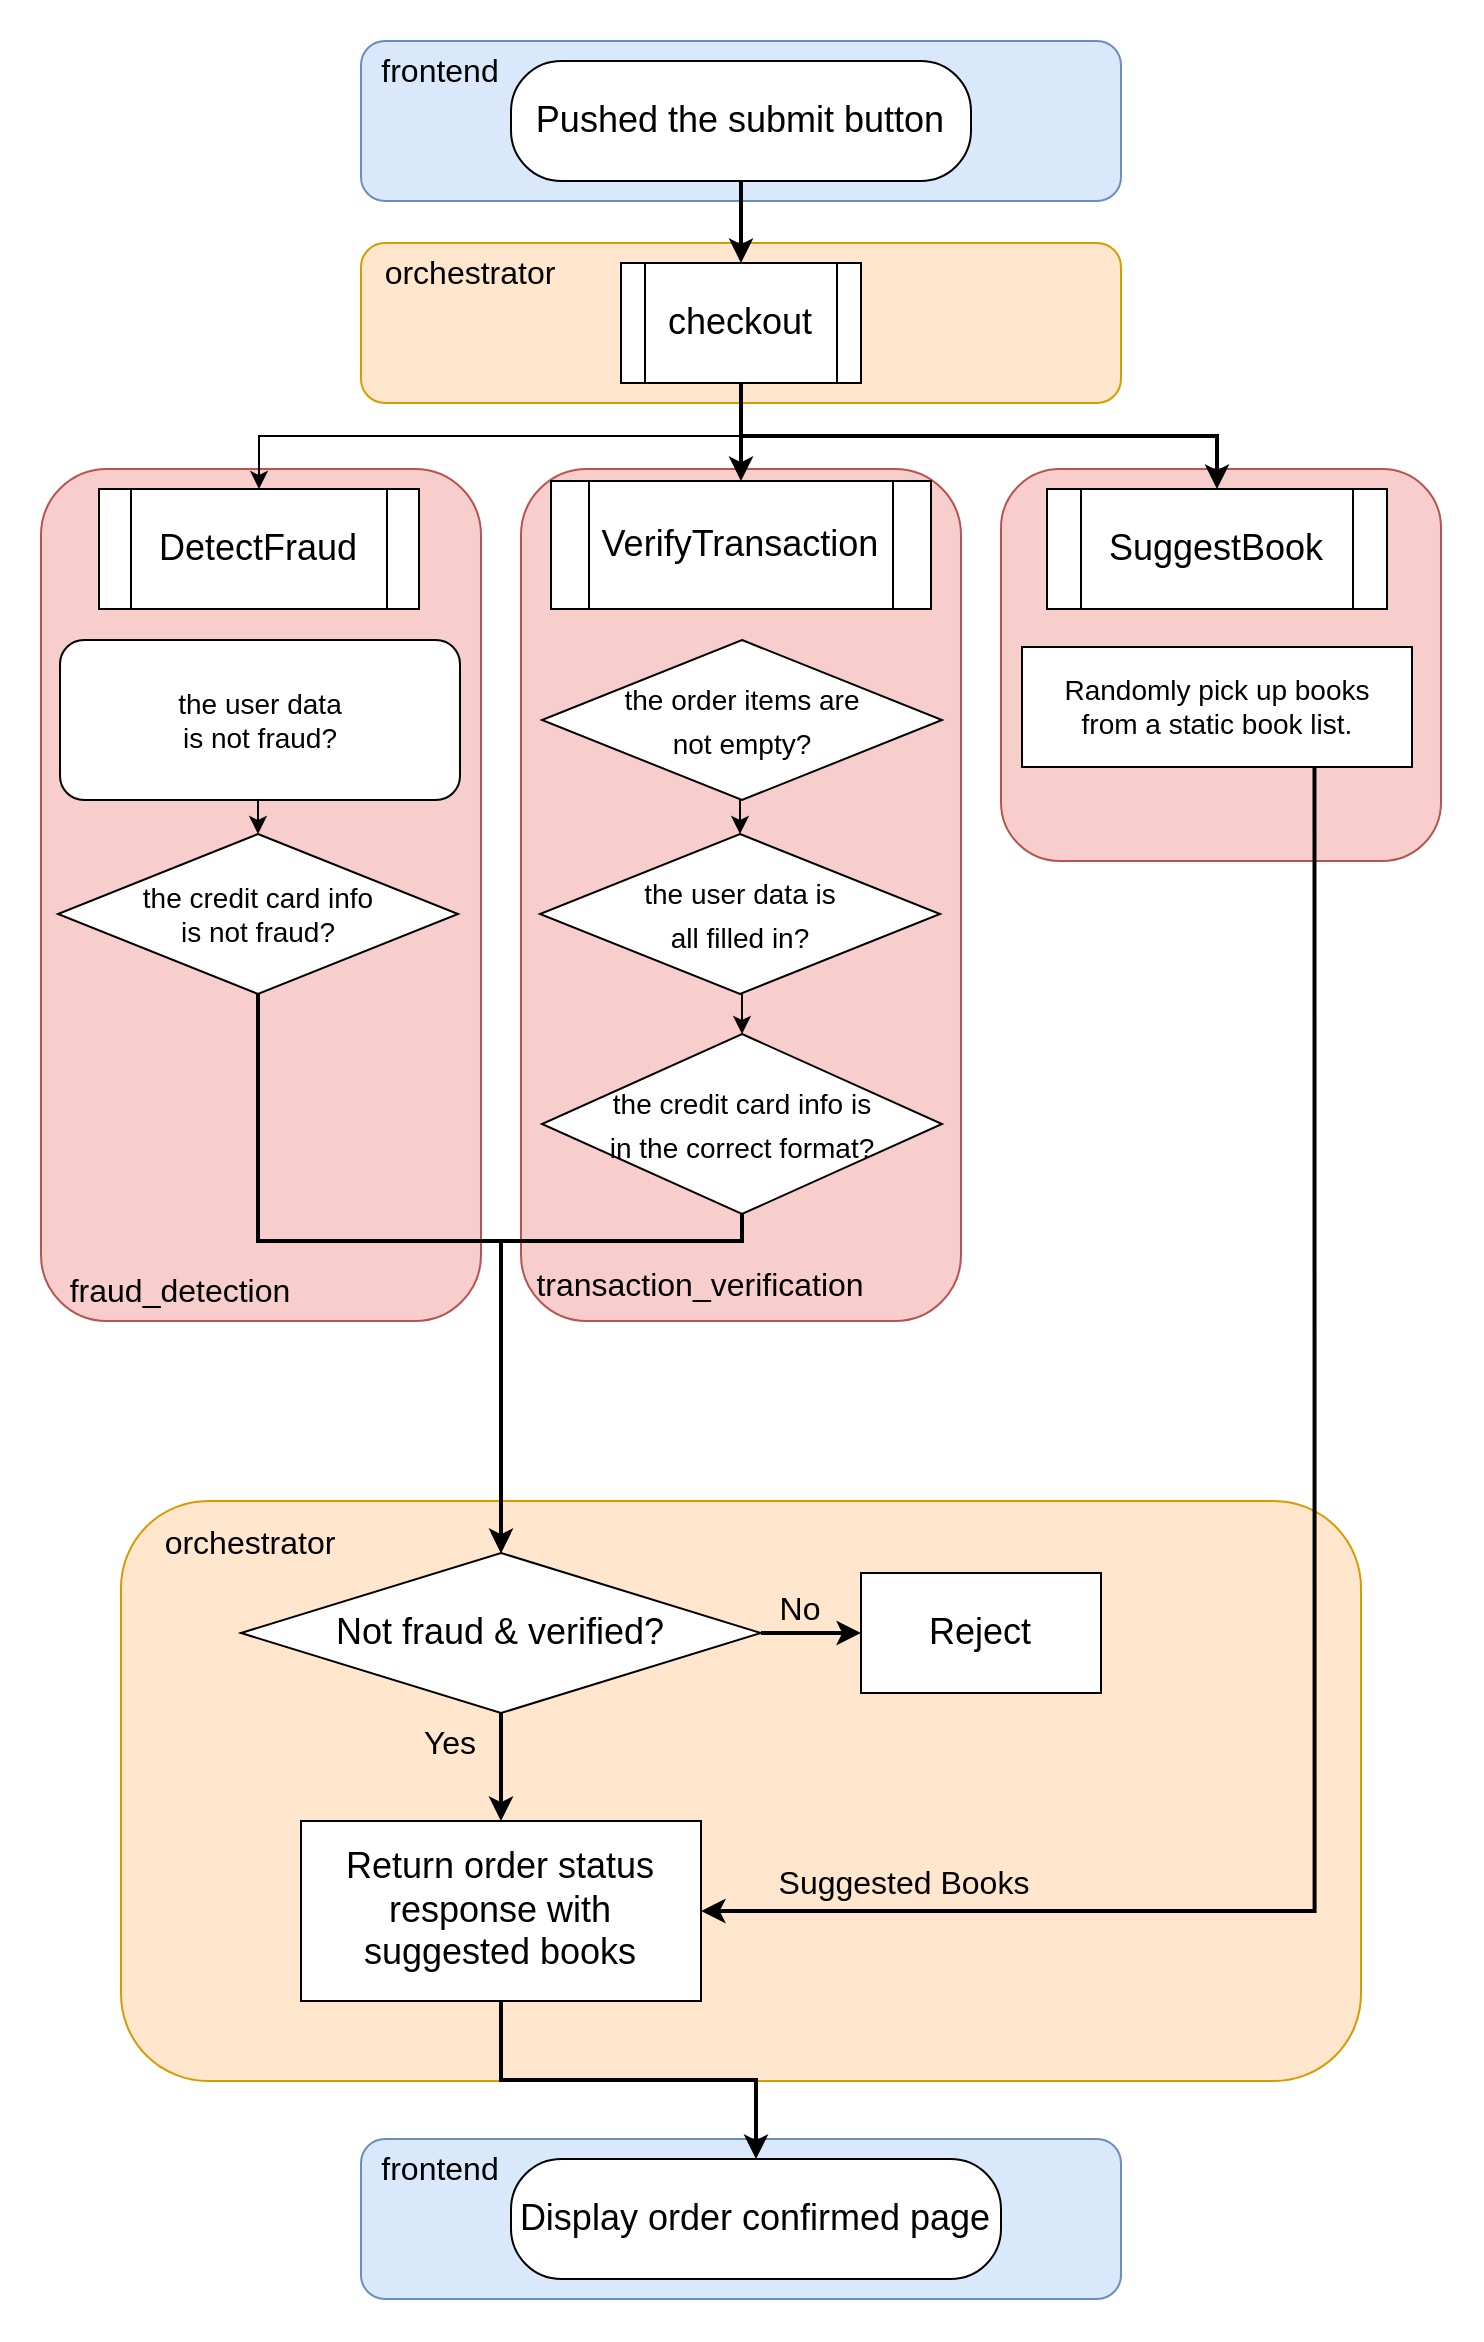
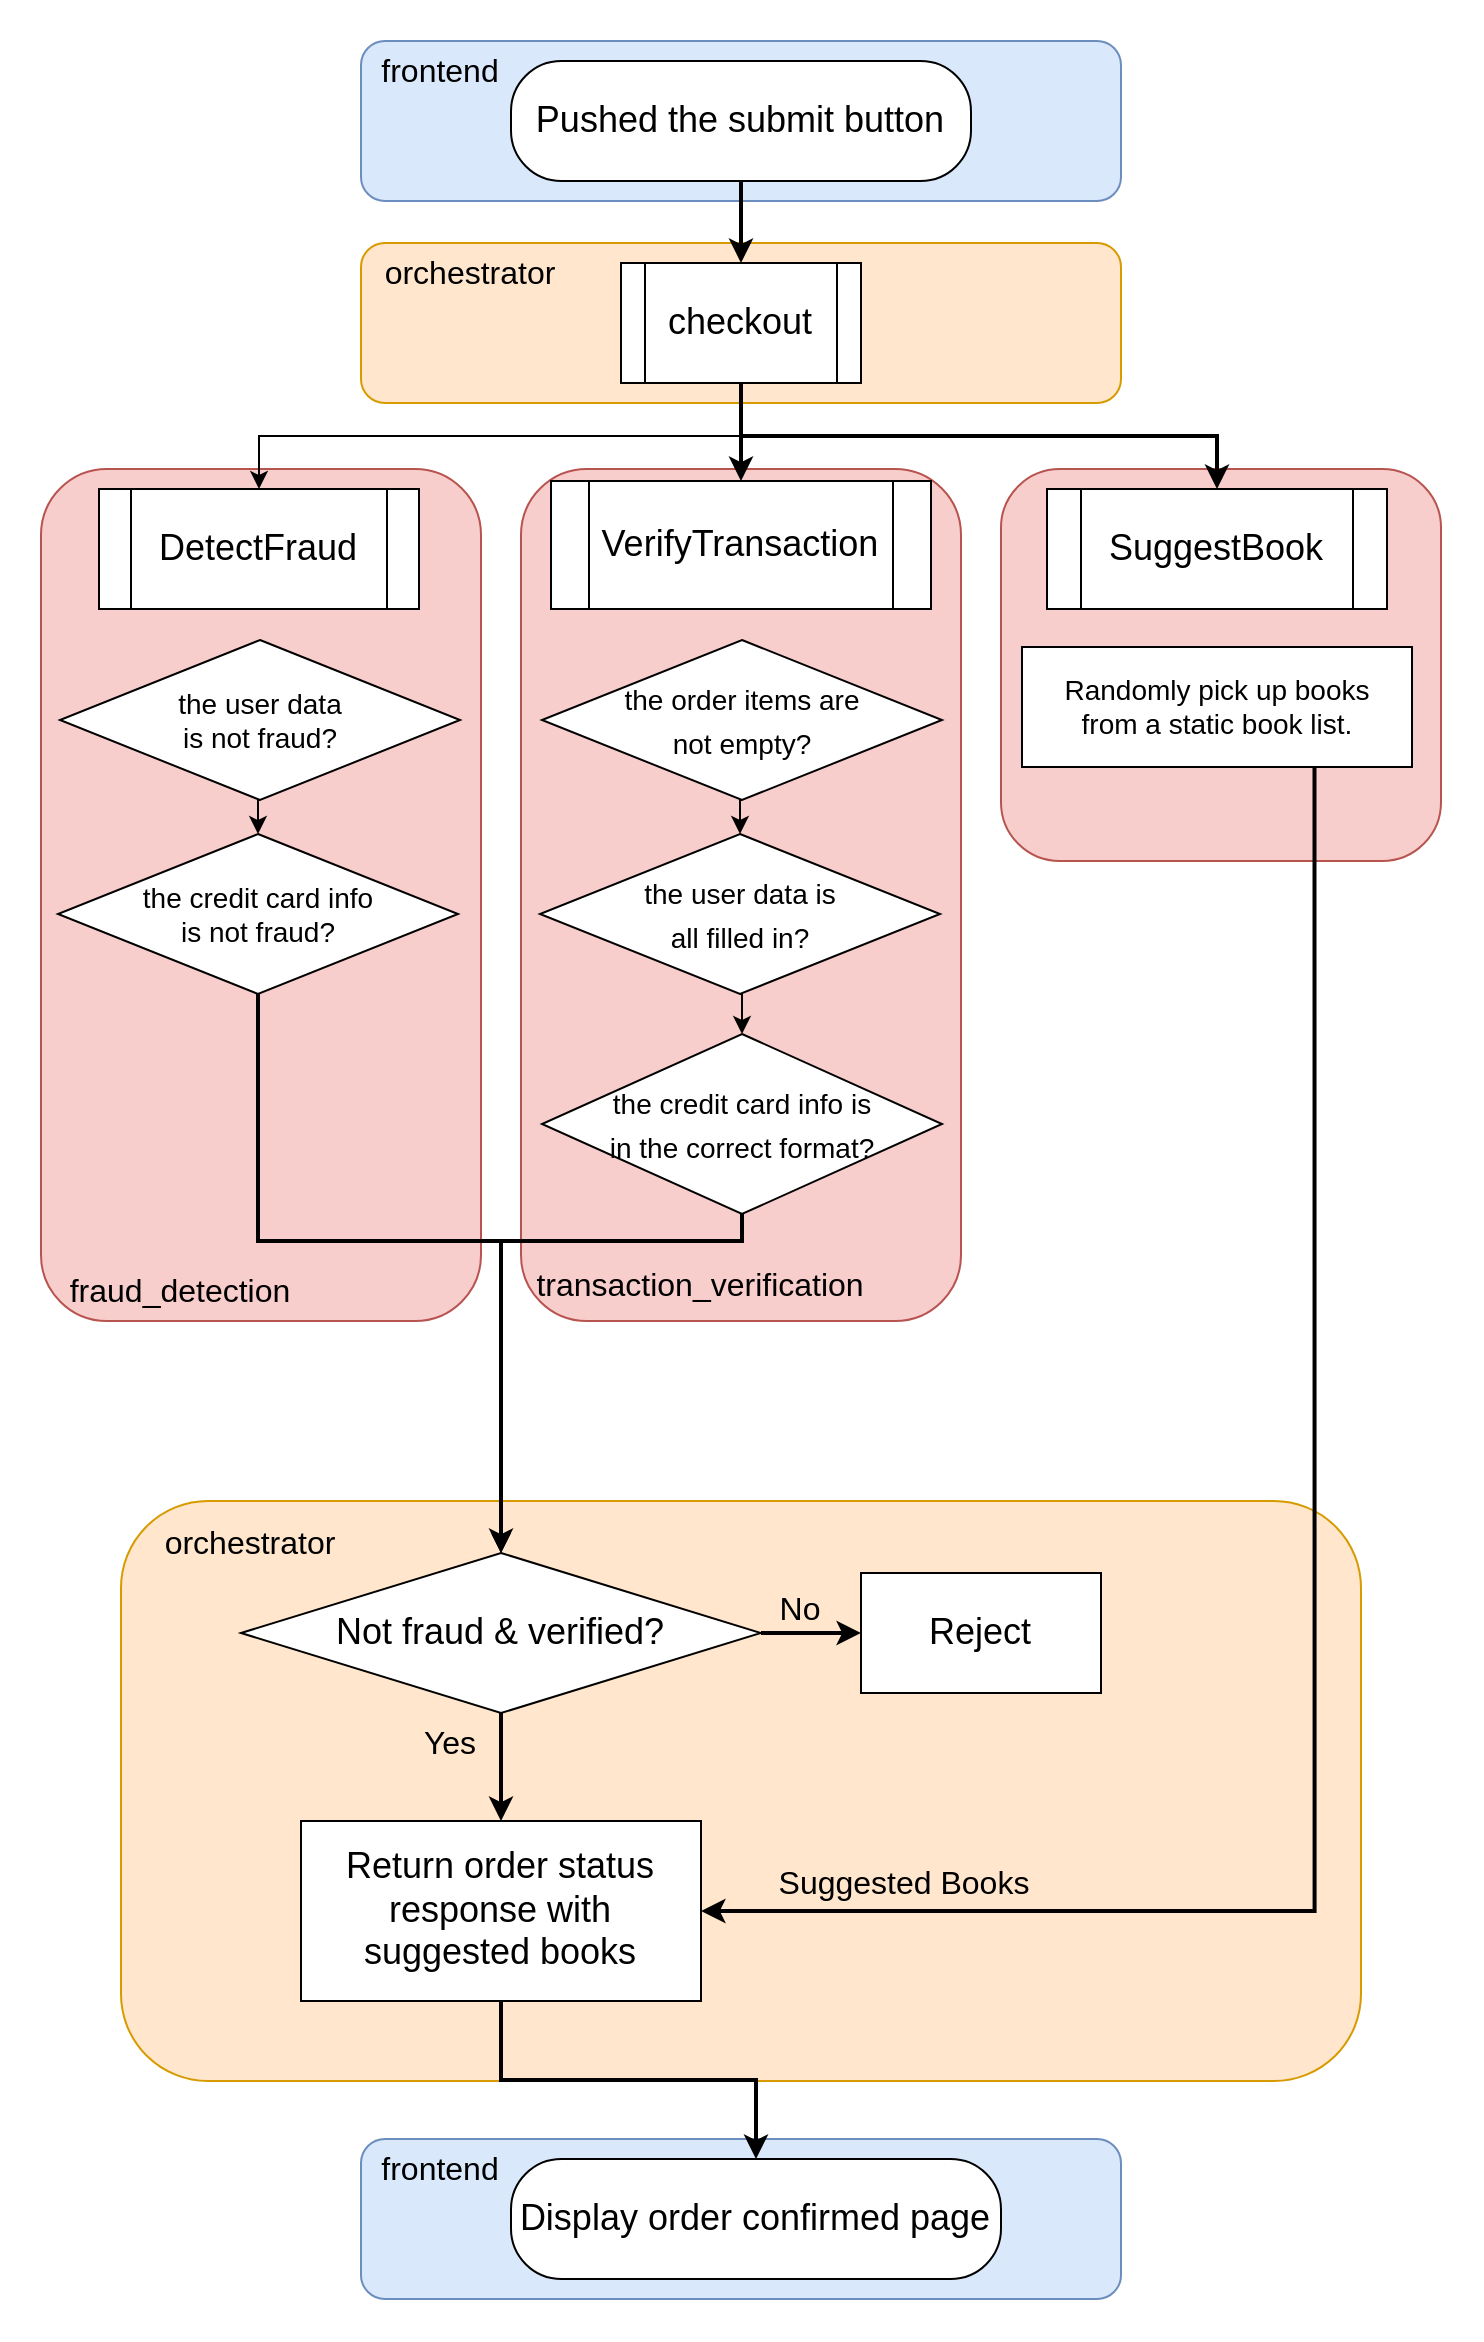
- <mxCell id="40" value="the user data &lt;br&gt;is not fraud?" style="whiteSpace=wrap;html=1;fontSize=14;rounded=1;" vertex="1" parent="1"><mxGeometry x="29.5" y="319.5" width="200" height="80" as="geometry" /></mxCell>
+ <mxCell id="40" value="the user data &lt;br&gt;is not fraud?" style="rhombus;whiteSpace=wrap;html=1;fontSize=14;" vertex="1" parent="1"><mxGeometry x="29.5" y="319.5" width="200" height="80" as="geometry" /></mxCell>
